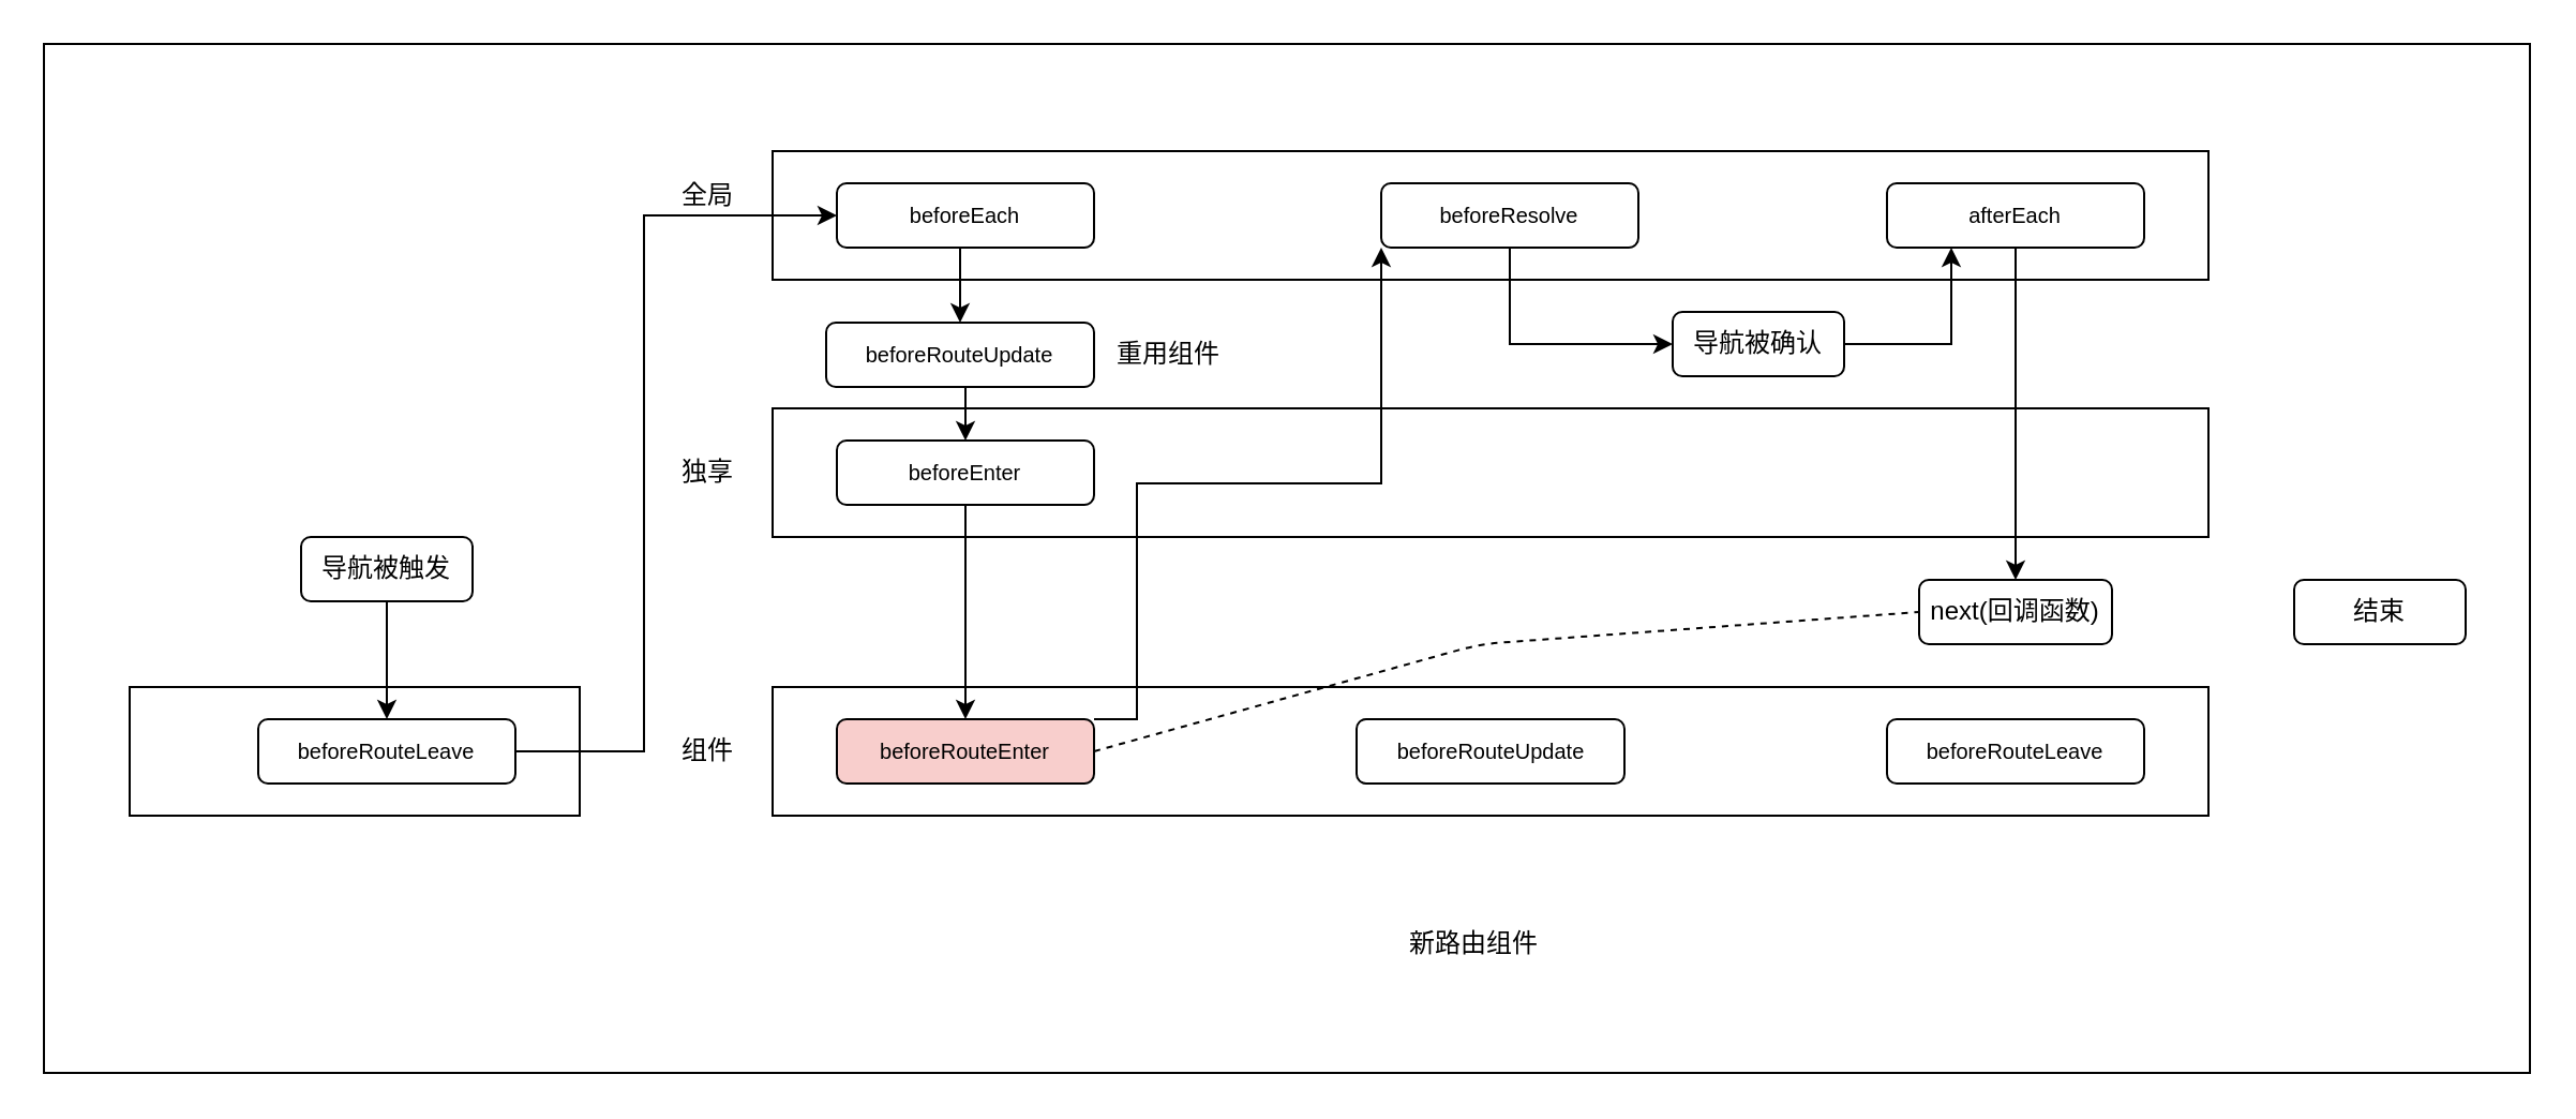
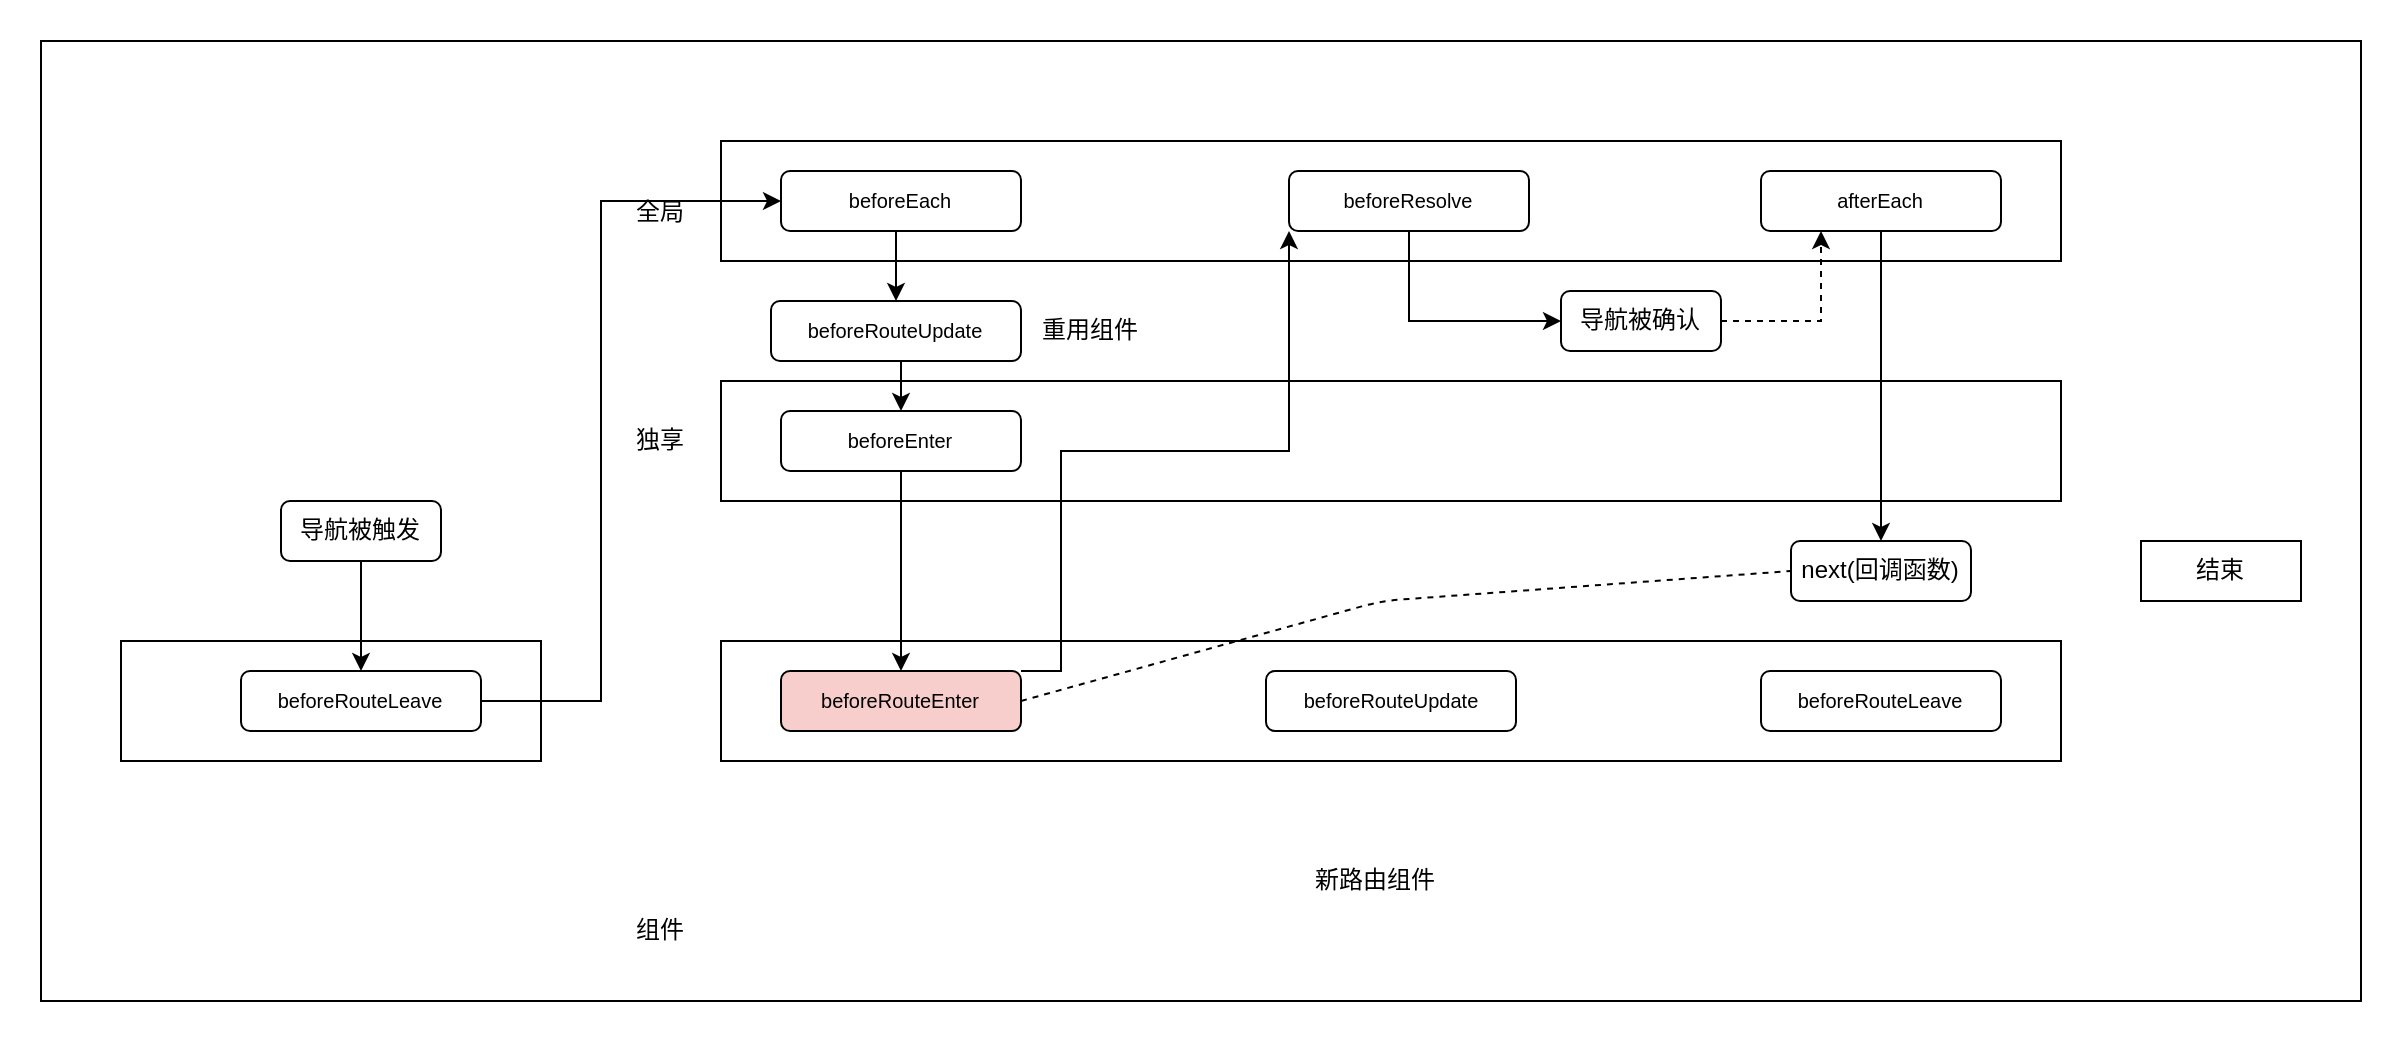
- <mxCell id="20" value="全局" style="text;html=1;strokeColor=none;fillColor=none;align=center;verticalAlign=middle;whiteSpace=wrap;rounded=0;" parent="1" vertex="1"><mxGeometry x="310" y="81" width="40" height="20" as="geometry" /></mxCell>
+ <mxCell id="20" value="全局" style="text;html=1;strokeColor=none;fillColor=none;align=center;verticalAlign=middle;whiteSpace=wrap;rounded=0;" parent="1" vertex="1"><mxGeometry x="310" y="96" width="40" height="20" as="geometry" /></mxCell>
- <mxCell id="28" style="edgeStyle=orthogonalEdgeStyle;rounded=0;orthogonalLoop=1;jettySize=auto;html=1;exitX=1;exitY=0.5;exitDx=0;exitDy=0;entryX=0.25;entryY=1;entryDx=0;entryDy=0;" edge="1" parent="1" source="29" target="13"><mxGeometry relative="1" as="geometry" /></mxCell>
+ <mxCell id="28" style="edgeStyle=orthogonalEdgeStyle;rounded=0;orthogonalLoop=1;jettySize=auto;html=1;exitX=1;exitY=0.5;exitDx=0;exitDy=0;entryX=0.25;entryY=1;entryDx=0;entryDy=0;dashed=1;" edge="1" parent="1" source="29" target="13"><mxGeometry relative="1" as="geometry" /></mxCell>
- <mxCell id="34" value="结束" style="rounded=1;whiteSpace=wrap;html=1;" vertex="1" parent="1"><mxGeometry x="1070" y="270" width="80" height="30" as="geometry" /></mxCell>
+ <mxCell id="34" value="结束" style="whiteSpace=wrap;html=1;rounded=0;" vertex="1" parent="1"><mxGeometry x="1070" y="270" width="80" height="30" as="geometry" /></mxCell>
- <mxCell id="18" value="组件" style="text;html=1;strokeColor=none;fillColor=none;align=center;verticalAlign=middle;whiteSpace=wrap;rounded=0;" parent="1" vertex="1"><mxGeometry x="310" y="340" width="40" height="20" as="geometry" /></mxCell>
+ <mxCell id="18" value="组件" style="text;html=1;strokeColor=none;fillColor=none;align=center;verticalAlign=middle;whiteSpace=wrap;rounded=0;" parent="1" vertex="1"><mxGeometry x="310" y="455" width="40" height="20" as="geometry" /></mxCell>
